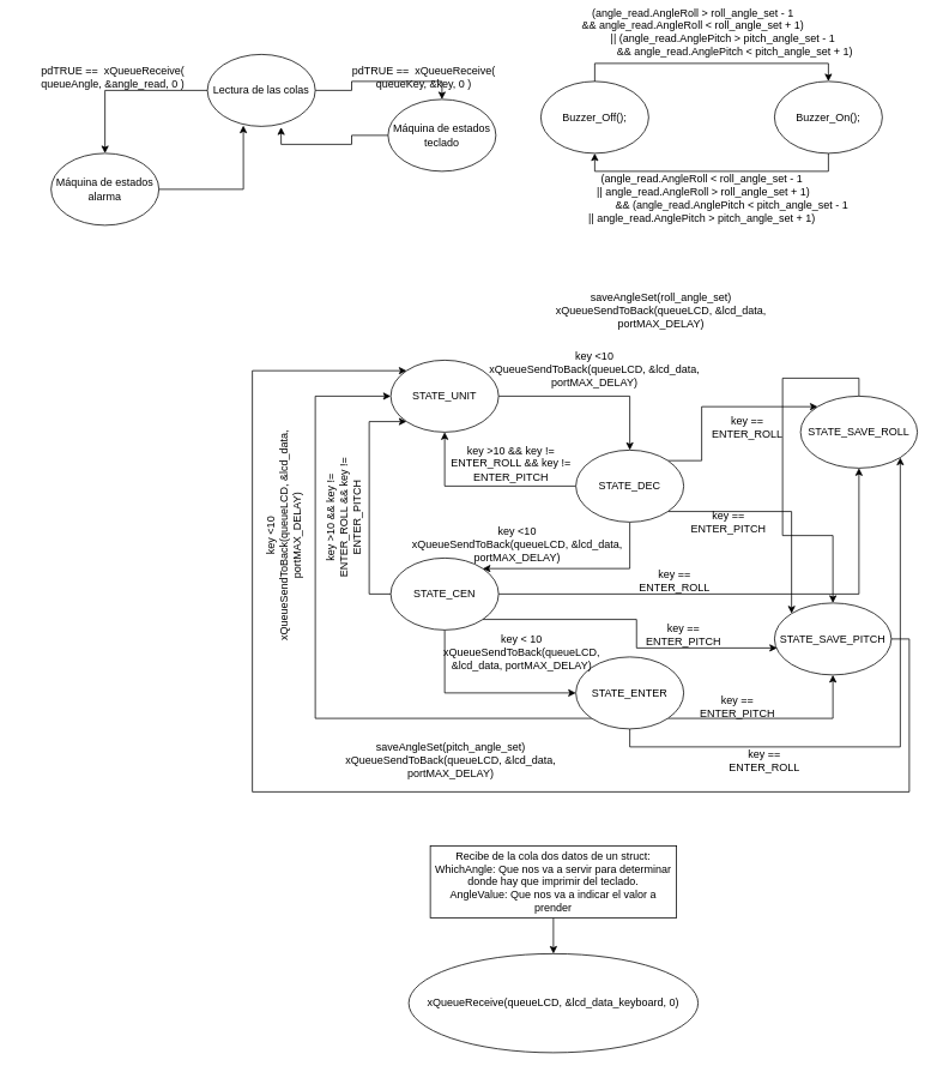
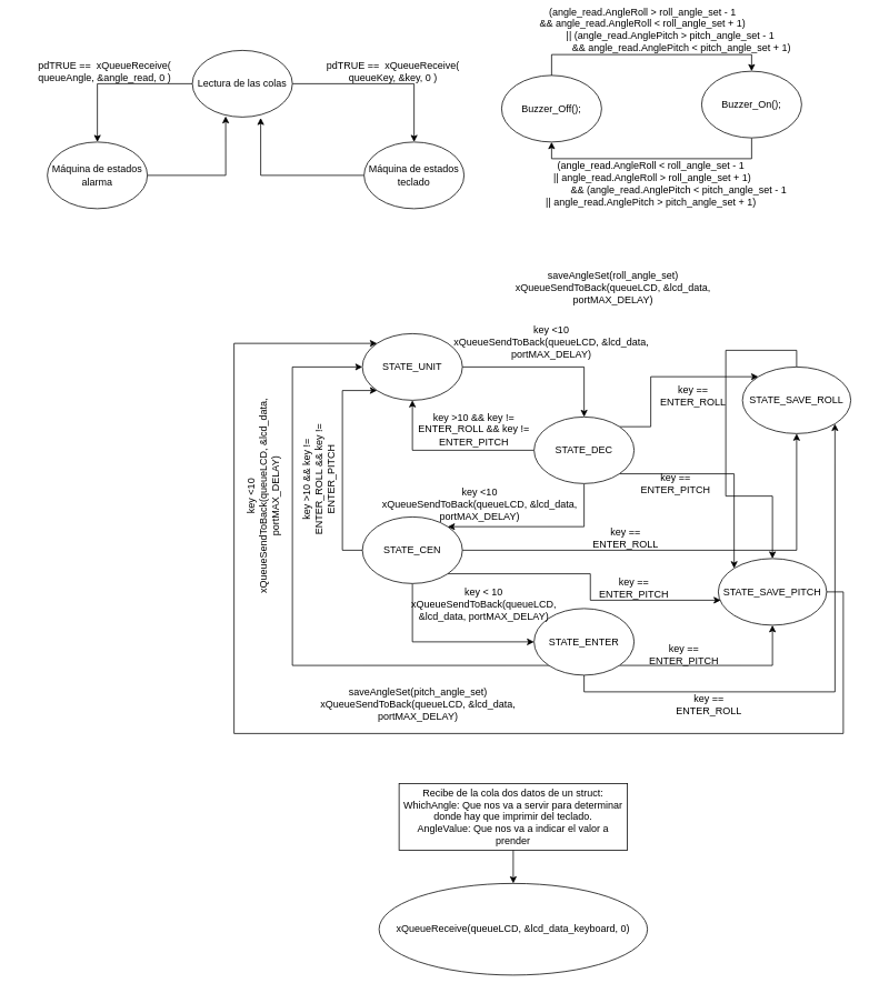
- <mxCell id="12" value="Buzzer_On();" style="ellipse;whiteSpace=wrap;html=1;" vertex="1" parent="1"><mxGeometry x="861" y="90" width="120" height="80" as="geometry" /></mxCell>
+ <mxCell id="12" value="Buzzer_On();" style="ellipse;whiteSpace=wrap;html=1;" vertex="1" parent="1"><mxGeometry x="841" y="85" width="120" height="80" as="geometry" /></mxCell>
- <mxCell id="6" value="Máquina de estados teclado" style="ellipse;whiteSpace=wrap;html=1;" vertex="1" parent="1"><mxGeometry x="431" y="110" width="120" height="80" as="geometry" /></mxCell>
+ <mxCell id="6" value="Máquina de estados teclado" style="ellipse;whiteSpace=wrap;html=1;" vertex="1" parent="1"><mxGeometry x="436" y="170" width="120" height="80" as="geometry" /></mxCell>
